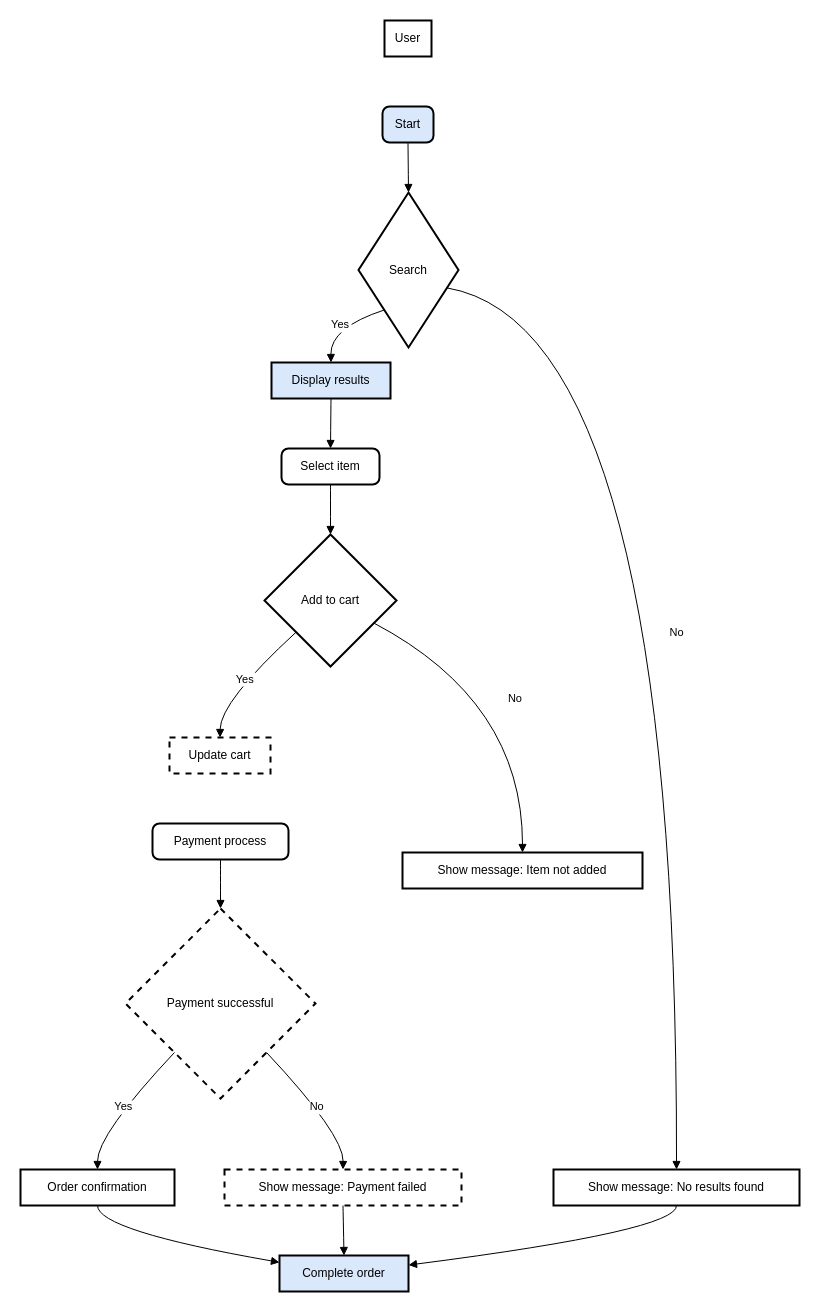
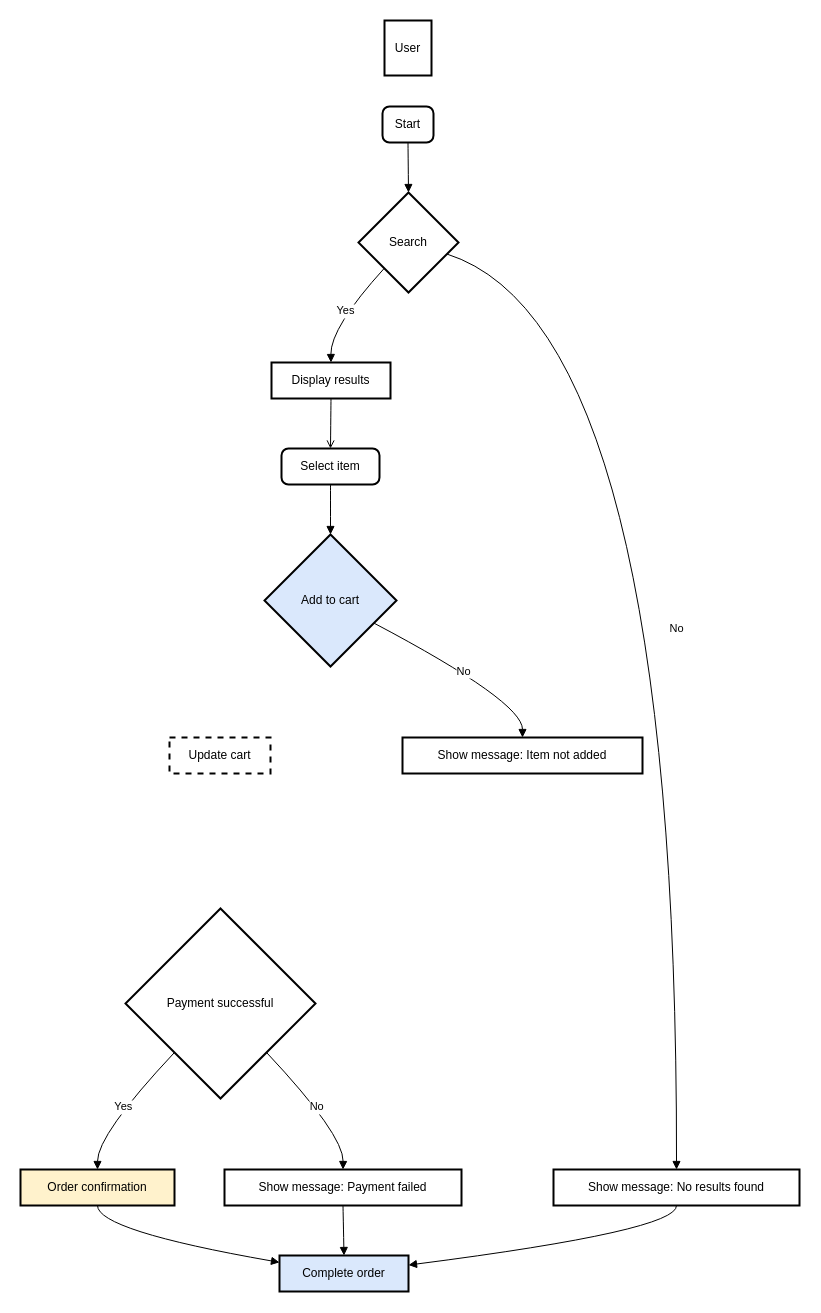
- <mxCell id="2" value="User" style="whiteSpace=wrap;strokeWidth=2;" vertex="1" parent="1"><mxGeometry x="384" width="47" height="36" as="geometry" y="20" /></mxCell>
+ <mxCell id="2" value="User" style="whiteSpace=wrap;strokeWidth=2;" vertex="1" parent="1"><mxGeometry x="384" y="20" width="47" height="55" as="geometry" /></mxCell>
- <mxCell id="3" value="Start" style="rounded=1;absoluteArcSize=1;arcSize=14;whiteSpace=wrap;strokeWidth=2;fillColor=#dae8fc;" vertex="1" parent="1"><mxGeometry x="382" y="106" width="51" height="36" as="geometry" /></mxCell>
+ <mxCell id="3" value="Start" style="rounded=1;absoluteArcSize=1;arcSize=14;whiteSpace=wrap;strokeWidth=2;" vertex="1" parent="1"><mxGeometry x="382" y="106" width="51" height="36" as="geometry" /></mxCell>
- <mxCell id="4" value="Search" style="rhombus;strokeWidth=2;whiteSpace=wrap;" vertex="1" parent="1"><mxGeometry x="358" y="192" width="100" height="155" as="geometry" /></mxCell>
+ <mxCell id="4" value="Search" style="rhombus;strokeWidth=2;whiteSpace=wrap;" vertex="1" parent="1"><mxGeometry x="358" y="192" width="100" height="100" as="geometry" /></mxCell>
- <mxCell id="5" value="Display results" style="whiteSpace=wrap;strokeWidth=2;fillColor=#dae8fc;" vertex="1" parent="1"><mxGeometry x="271" y="362" width="119" height="36" as="geometry" /></mxCell>
+ <mxCell id="5" value="Display results" style="whiteSpace=wrap;strokeWidth=2;" vertex="1" parent="1"><mxGeometry x="271" y="362" width="119" height="36" as="geometry" /></mxCell>
- <mxCell id="19" value="" style="curved=1;startArrow=none;endArrow=block;exitX=0.5;exitY=0.99;entryX=0.5;entryY=-0.01;" edge="1" parent="1" source="5" target="7"><mxGeometry relative="1" as="geometry"><Array as="points" /></mxGeometry></mxCell>
+ <mxCell id="19" value="" style="curved=1;startArrow=none;endArrow=open;exitX=0.5;exitY=0.99;entryX=0.5;entryY=-0.01;" edge="1" parent="1" source="5" target="7"><mxGeometry relative="1" as="geometry"><Array as="points" /></mxGeometry></mxCell>
- <mxCell id="8" value="Add to cart" style="rhombus;strokeWidth=2;whiteSpace=wrap;" vertex="1" parent="1"><mxGeometry x="264" y="534" width="132" height="132" as="geometry" /></mxCell>
+ <mxCell id="8" value="Add to cart" style="rhombus;strokeWidth=2;whiteSpace=wrap;fillColor=#dae8fc;" vertex="1" parent="1"><mxGeometry x="264" y="534" width="132" height="132" as="geometry" /></mxCell>
- <mxCell id="21" value="Yes" style="curved=1;startArrow=none;endArrow=block;exitX=0;exitY=0.96;entryX=0.5;entryY=-0.01;" edge="1" parent="1" source="8" target="9"><mxGeometry relative="1" as="geometry"><Array as="points"><mxPoint x="220" y="701" /></Array></mxGeometry></mxCell>
- <mxCell id="11" value="Payment process" style="rounded=1;absoluteArcSize=1;arcSize=14;whiteSpace=wrap;strokeWidth=2;" vertex="1" parent="1"><mxGeometry x="152" y="823" width="136" height="36" as="geometry" /></mxCell>
- <mxCell id="10" value="Show message: Item not added" style="whiteSpace=wrap;strokeWidth=2;" vertex="1" parent="1"><mxGeometry x="402" y="852" width="240" height="36" as="geometry" /></mxCell>
+ <mxCell id="10" value="Show message: Item not added" style="whiteSpace=wrap;strokeWidth=2;" vertex="1" parent="1"><mxGeometry x="402" y="737" width="240" height="36" as="geometry" /></mxCell>
- <mxCell id="23" value="" style="curved=1;startArrow=none;endArrow=block;exitX=0.5;exitY=0.98;entryX=0.5;entryY=0;" edge="1" parent="1" source="11" target="12"><mxGeometry relative="1" as="geometry"><Array as="points" /></mxGeometry></mxCell>
- <mxCell id="12" value="Payment successful" style="rhombus;strokeWidth=2;whiteSpace=wrap;dashed=1;" vertex="1" parent="1"><mxGeometry x="125" y="908" width="190" height="190" as="geometry" /></mxCell>
+ <mxCell id="12" value="Payment successful" style="rhombus;strokeWidth=2;whiteSpace=wrap;" vertex="1" parent="1"><mxGeometry x="125" y="908" width="190" height="190" as="geometry" /></mxCell>
- <mxCell id="13" value="Order confirmation" style="whiteSpace=wrap;strokeWidth=2;" vertex="1" parent="1"><mxGeometry y="1169" width="154" height="36" as="geometry" x="20" /></mxCell>
+ <mxCell id="13" value="Order confirmation" style="whiteSpace=wrap;strokeWidth=2;fillColor=#fff2cc;" vertex="1" parent="1"><mxGeometry y="1169" width="154" height="36" as="geometry" x="20" /></mxCell>
- <mxCell id="14" value="Show message: Payment failed" style="whiteSpace=wrap;strokeWidth=2;dashed=1;" vertex="1" parent="1"><mxGeometry x="224" y="1169" width="237" height="36" as="geometry" /></mxCell>
+ <mxCell id="14" value="Show message: Payment failed" style="whiteSpace=wrap;strokeWidth=2;" vertex="1" parent="1"><mxGeometry x="224" y="1169" width="237" height="36" as="geometry" /></mxCell>
